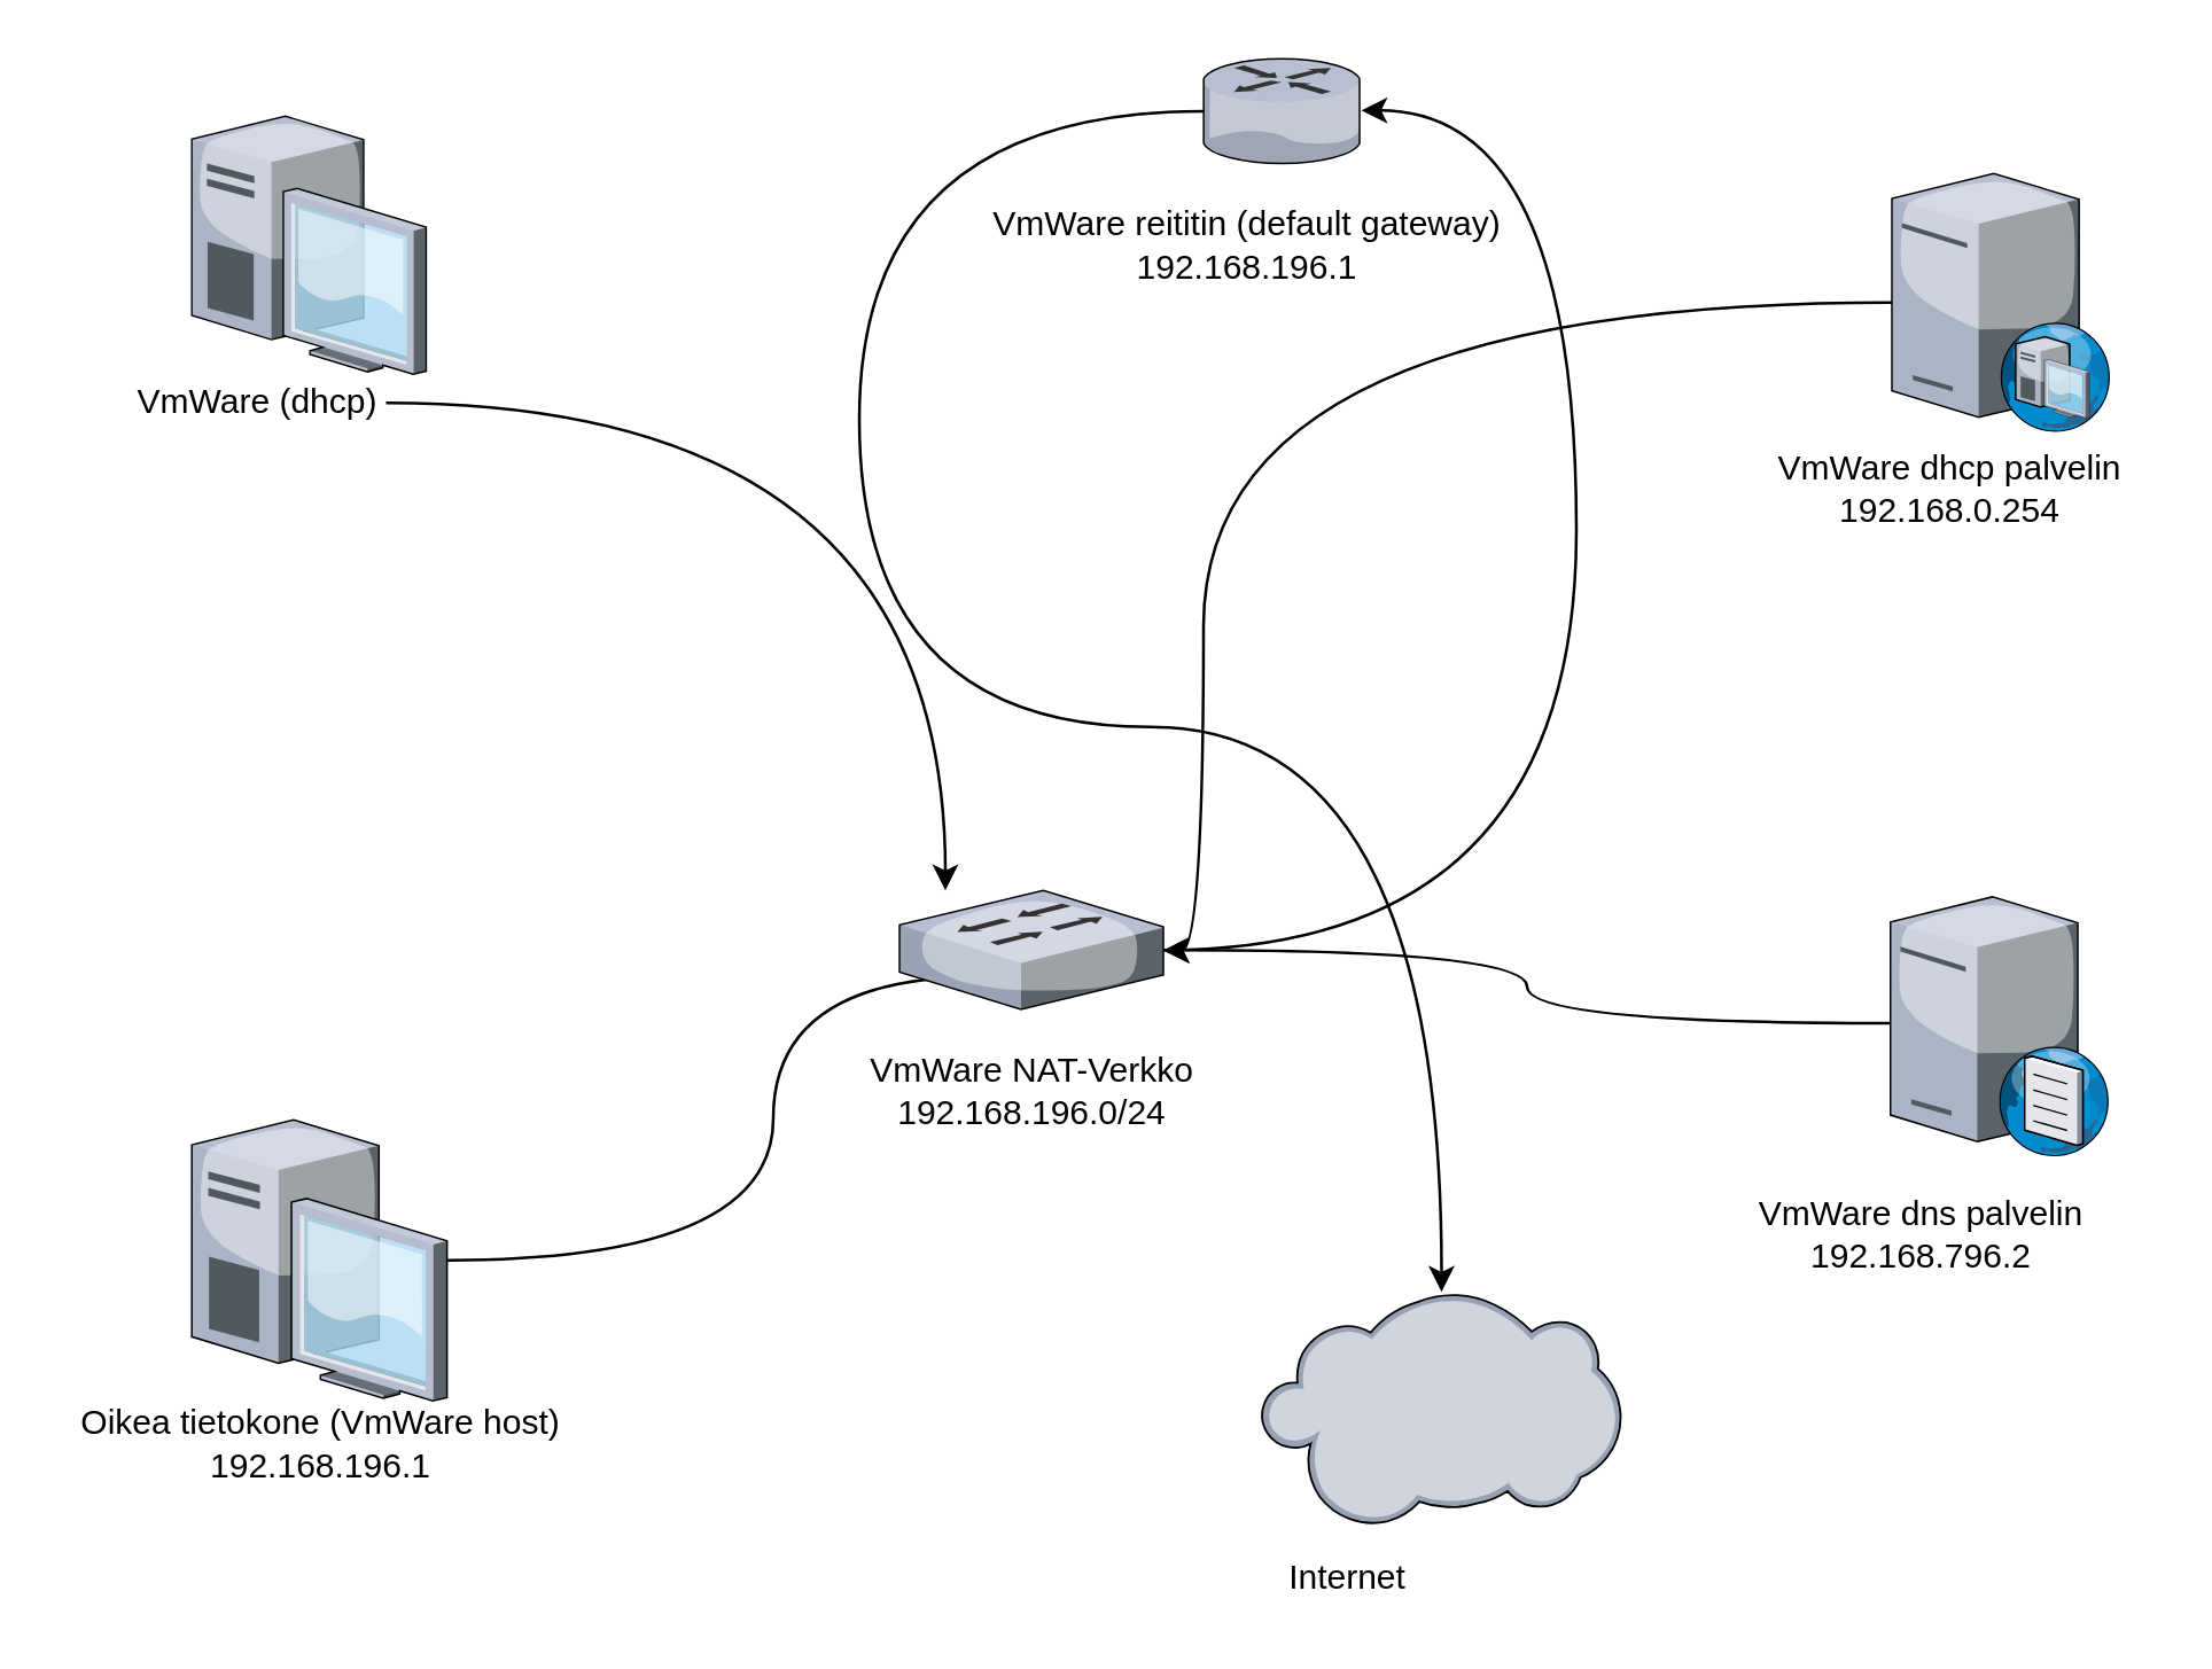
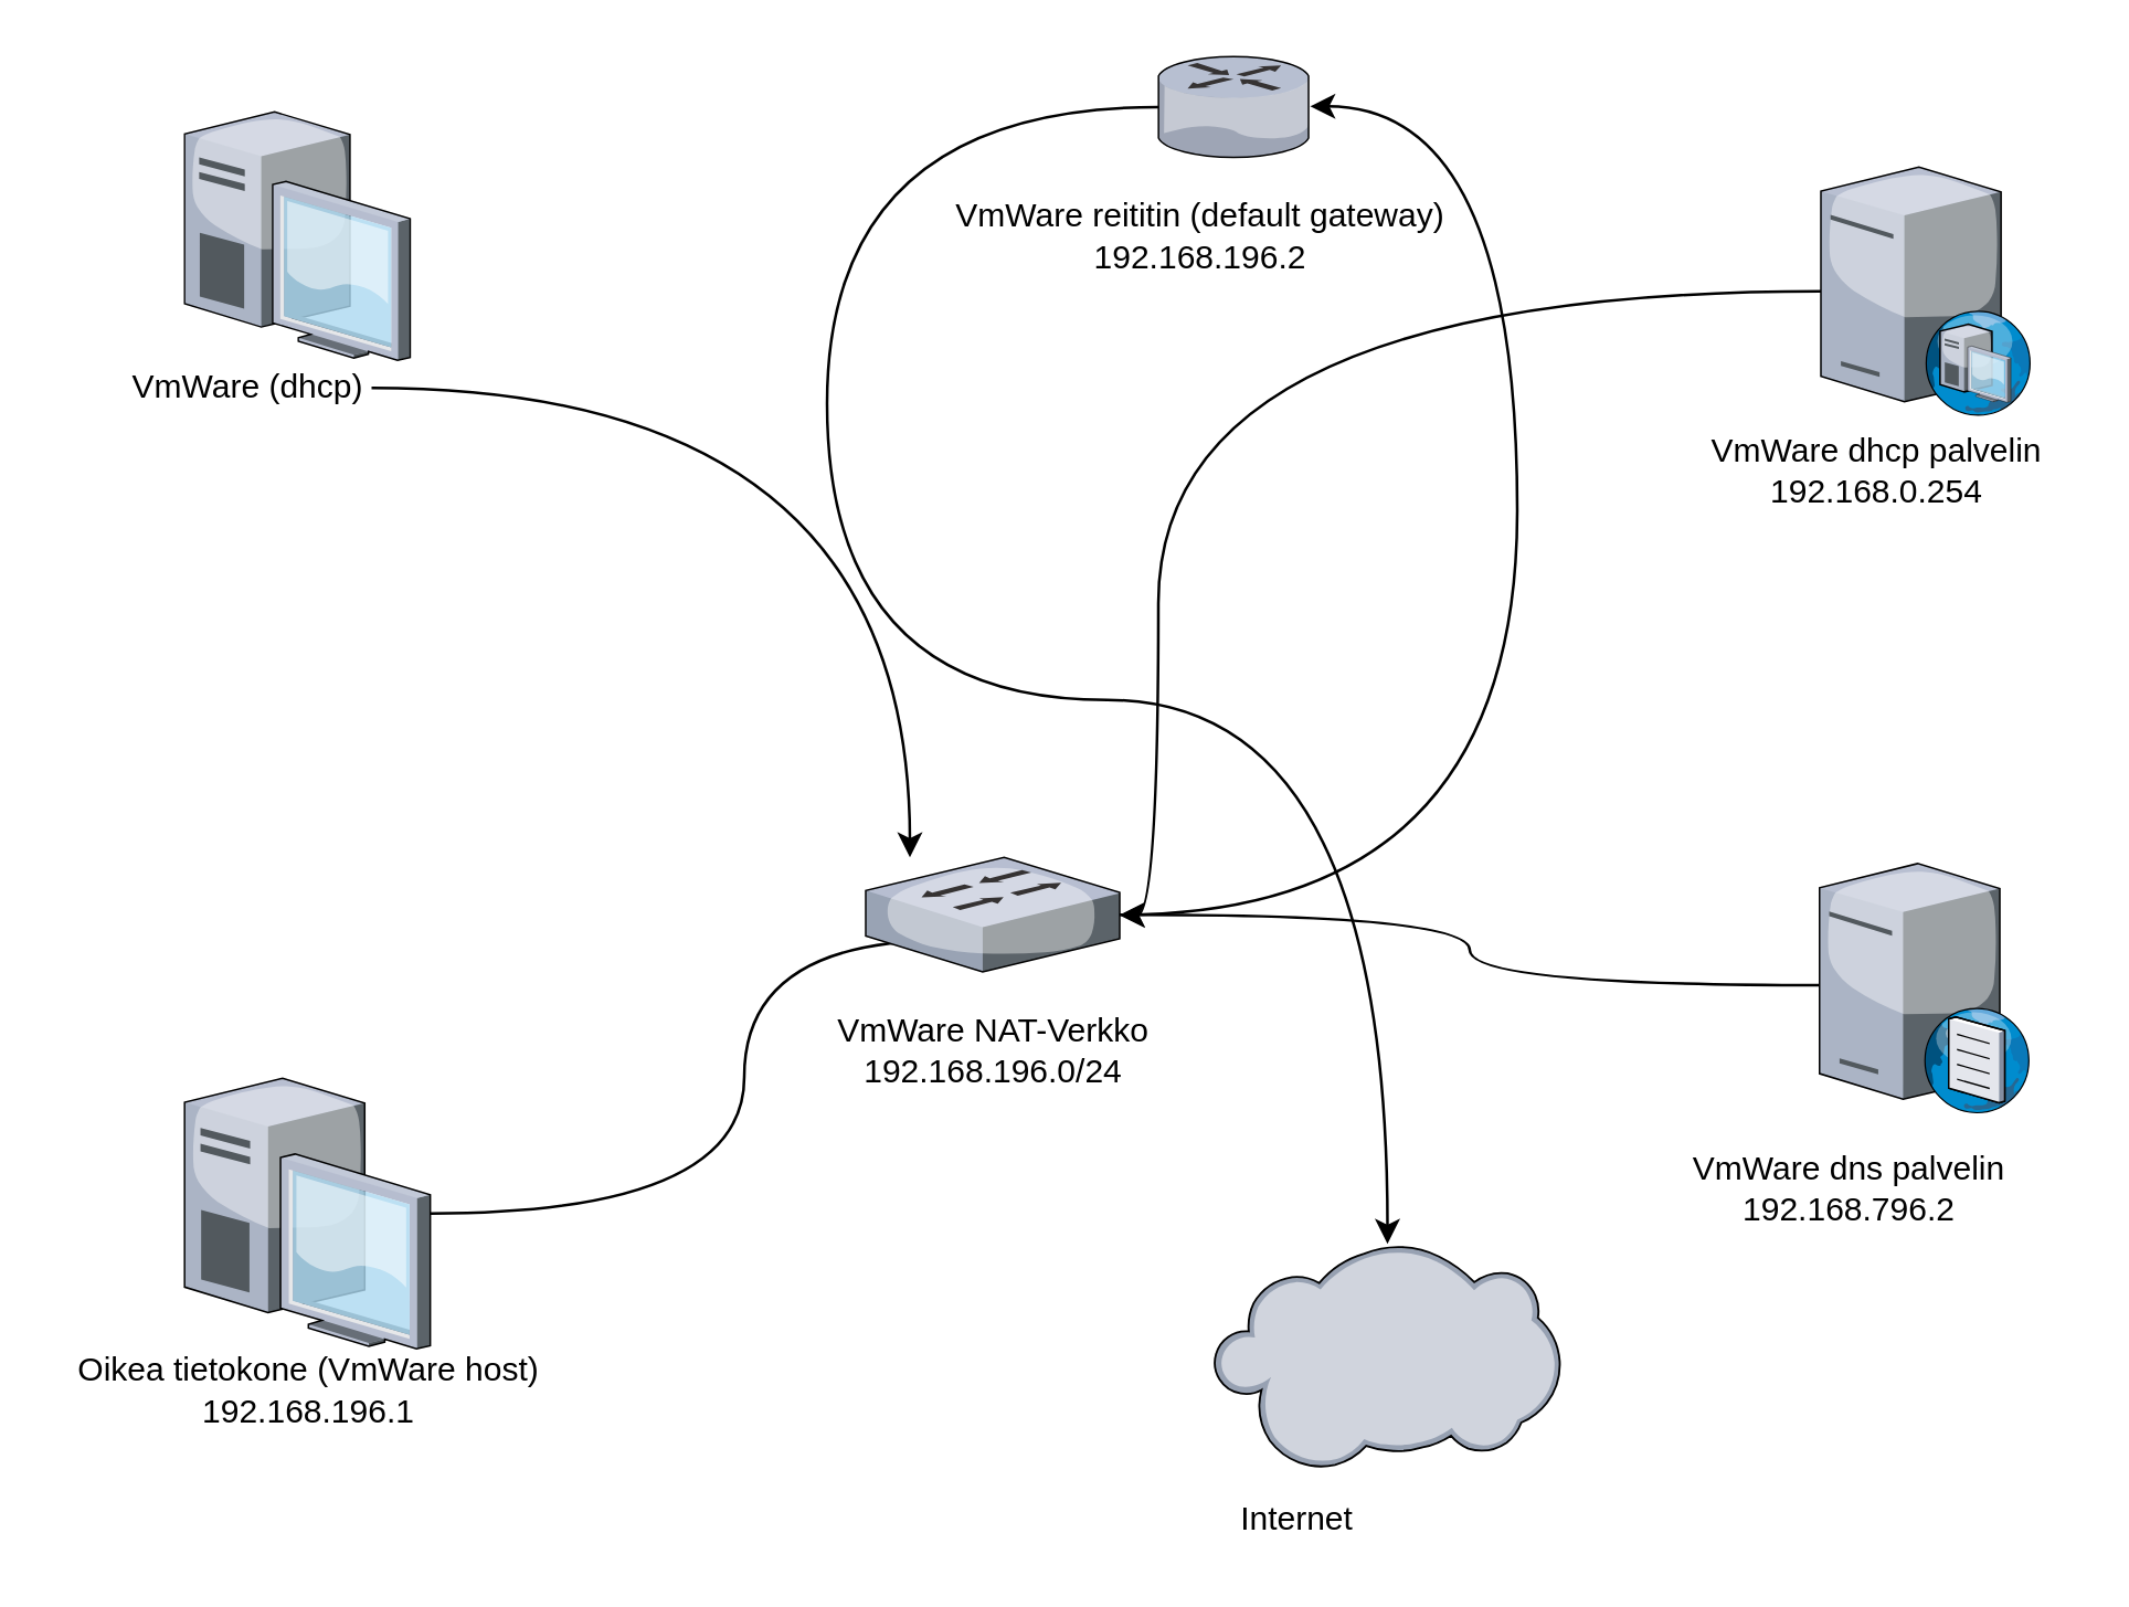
- <mxCell id="20" value="VmWare reititin (default gateway)&lt;br&gt;192.168.196.1&lt;br&gt;" style="text;html=1;align=center;verticalAlign=middle;resizable=0;points=[];autosize=1;" vertex="1" parent="1"><mxGeometry x="339" y="70" width="190" height="30" as="geometry" /></mxCell>
+ <mxCell id="20" value="VmWare reititin (default gateway)&lt;br&gt;192.168.196.2&lt;br&gt;" style="text;html=1;align=center;verticalAlign=middle;resizable=0;points=[];autosize=1;" vertex="1" parent="1"><mxGeometry x="339" y="70" width="190" height="30" as="geometry" /></mxCell>
